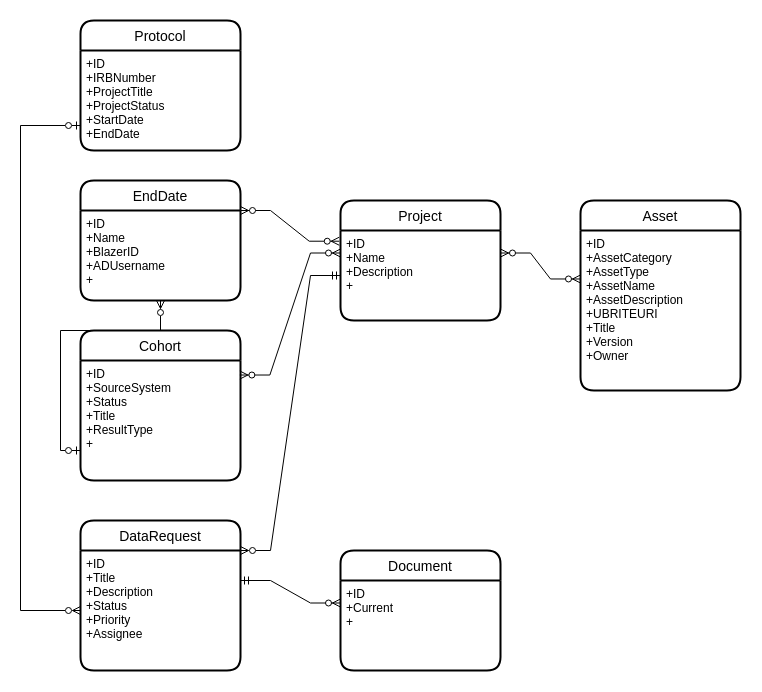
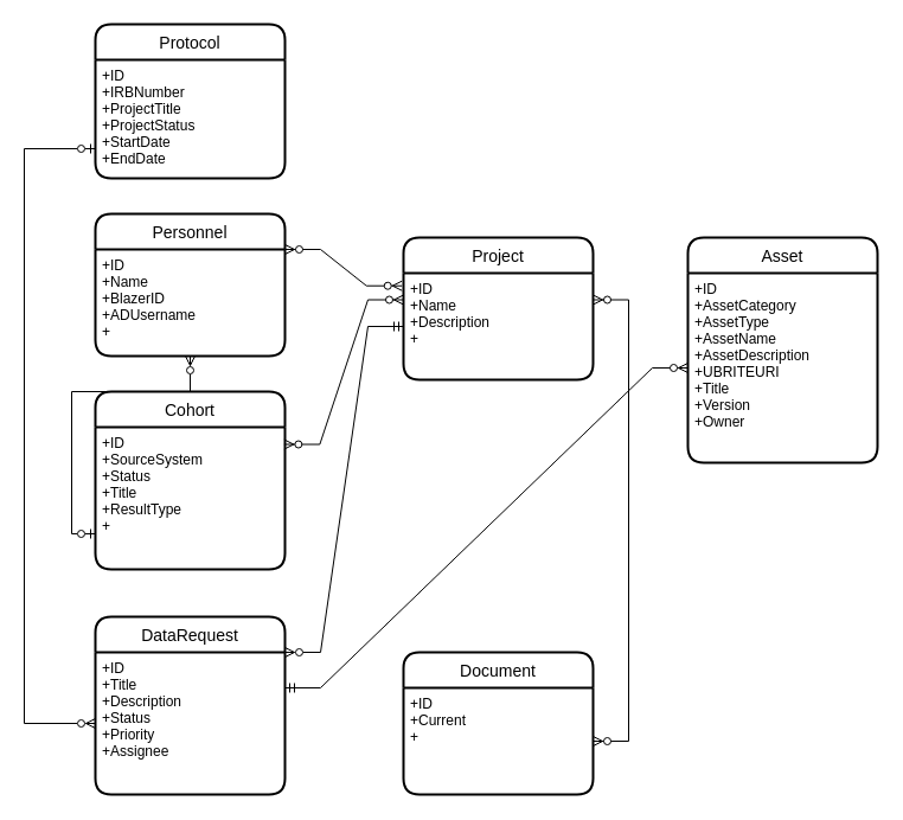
- <mxCell id="6" value="EndDate" style="swimlane;childLayout=stackLayout;horizontal=1;startSize=30;horizontalStack=0;rounded=1;fontSize=14;fontStyle=0;strokeWidth=2;resizeParent=0;resizeLast=1;shadow=0;dashed=0;align=center;" parent="1" vertex="1"><mxGeometry x="80" y="180" width="160" height="120" as="geometry" /></mxCell>
+ <mxCell id="6" value="Personnel" style="swimlane;childLayout=stackLayout;horizontal=1;startSize=30;horizontalStack=0;rounded=1;fontSize=14;fontStyle=0;strokeWidth=2;resizeParent=0;resizeLast=1;shadow=0;dashed=0;align=center;" parent="1" vertex="1"><mxGeometry x="80" y="180" width="160" height="120" as="geometry" /></mxCell>
- <mxCell id="20" value="" style="edgeStyle=entityRelationEdgeStyle;fontSize=12;html=1;endArrow=ERzeroToMany;endFill=1;startArrow=ERzeroToMany;rounded=0;entryX=0;entryY=0.303;entryDx=0;entryDy=0;entryPerimeter=0;exitX=1;exitY=0.25;exitDx=0;exitDy=0;" parent="1" source="3" target="19" edge="1"><mxGeometry width="100" height="100" relative="1" as="geometry"><mxPoint x="380" y="330" as="sourcePoint" /><mxPoint x="480" y="230" as="targetPoint" /></mxGeometry></mxCell>
+ <mxCell id="20" value="" style="edgeStyle=entityRelationEdgeStyle;fontSize=12;html=1;endArrow=ERzeroToMany;endFill=1;startArrow=ERzeroToMany;rounded=0;exitX=1;exitY=0.25;exitDx=0;exitDy=0;" parent="1" source="3" target="13" edge="1"><mxGeometry width="100" height="100" relative="1" as="geometry"><mxPoint x="380" y="330" as="sourcePoint" /><mxPoint x="480" y="230" as="targetPoint" /></mxGeometry></mxCell>
- <mxCell id="17" value="" style="edgeStyle=entityRelationEdgeStyle;fontSize=12;html=1;endArrow=ERzeroToMany;startArrow=ERmandOne;rounded=0;exitX=1;exitY=0.25;exitDx=0;exitDy=0;entryX=0;entryY=0.25;entryDx=0;entryDy=0;" parent="1" source="11" target="13" edge="1"><mxGeometry width="100" height="100" relative="1" as="geometry"><mxPoint x="260" y="510" as="sourcePoint" /><mxPoint x="360" y="410" as="targetPoint" /></mxGeometry></mxCell>
+ <mxCell id="17" value="" style="edgeStyle=entityRelationEdgeStyle;fontSize=12;html=1;endArrow=ERzeroToMany;startArrow=ERmandOne;rounded=0;exitX=1;exitY=0.25;exitDx=0;exitDy=0;" parent="1" source="11" target="19" edge="1"><mxGeometry width="100" height="100" relative="1" as="geometry"><mxPoint x="260" y="510" as="sourcePoint" /><mxPoint x="360" y="410" as="targetPoint" /></mxGeometry></mxCell>
